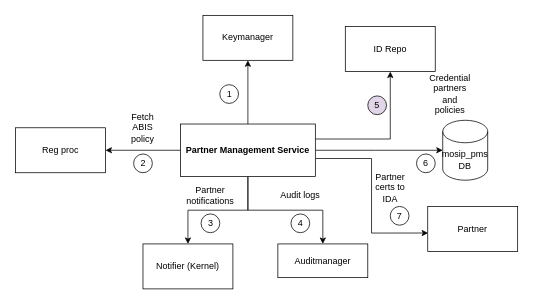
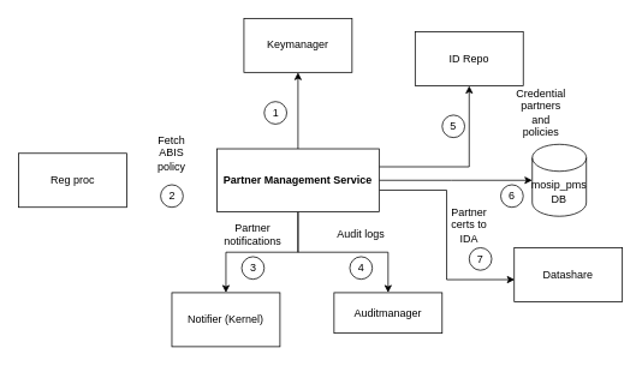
- <mxCell id="28" value="5" style="ellipse;whiteSpace=wrap;html=1;aspect=fixed;fillColor=#e1d5e7;" vertex="1" parent="1"><mxGeometry x="490" y="127.5" width="25" height="25" as="geometry" /></mxCell>
+ <mxCell id="28" value="5" style="ellipse;whiteSpace=wrap;html=1;aspect=fixed;" vertex="1" parent="1"><mxGeometry x="490" y="127.5" width="25" height="25" as="geometry" /></mxCell>
- <mxCell id="6" style="edgeStyle=orthogonalEdgeStyle;rounded=0;orthogonalLoop=1;jettySize=auto;html=1;entryX=1;entryY=0.5;entryDx=0;entryDy=0;" edge="1" parent="1" source="9" target="11"><mxGeometry relative="1" as="geometry" /></mxCell>
- <mxCell id="12" value="Partner" style="rounded=0;whiteSpace=wrap;html=1;" vertex="1" parent="1"><mxGeometry x="570" y="275" width="120" height="60" as="geometry" /></mxCell>
+ <mxCell id="12" value="Datashare" style="rounded=0;whiteSpace=wrap;html=1;" vertex="1" parent="1"><mxGeometry x="570" y="275" width="120" height="60" as="geometry" /></mxCell>
